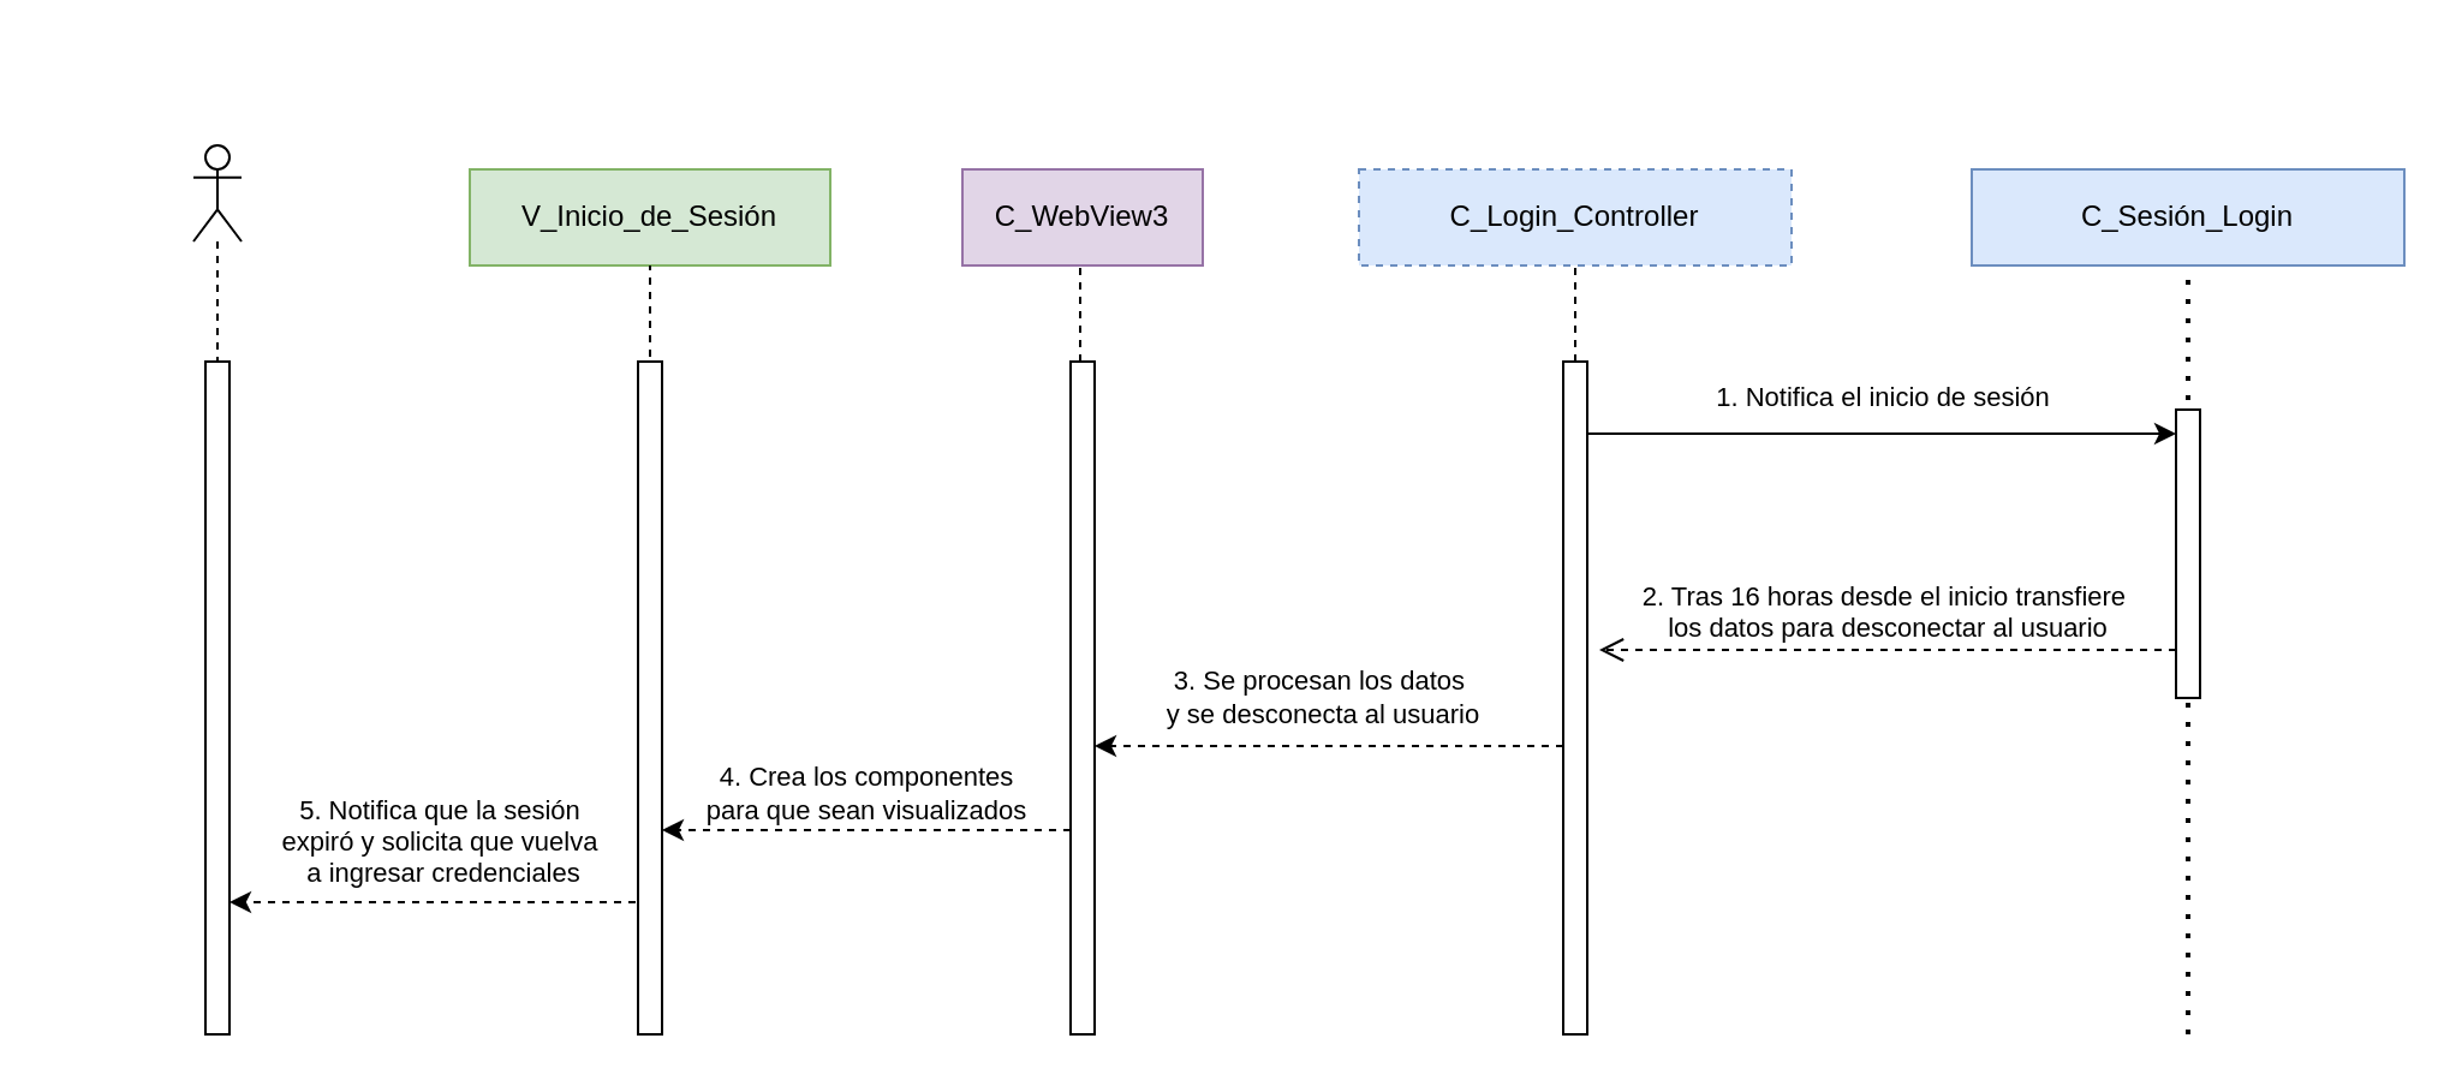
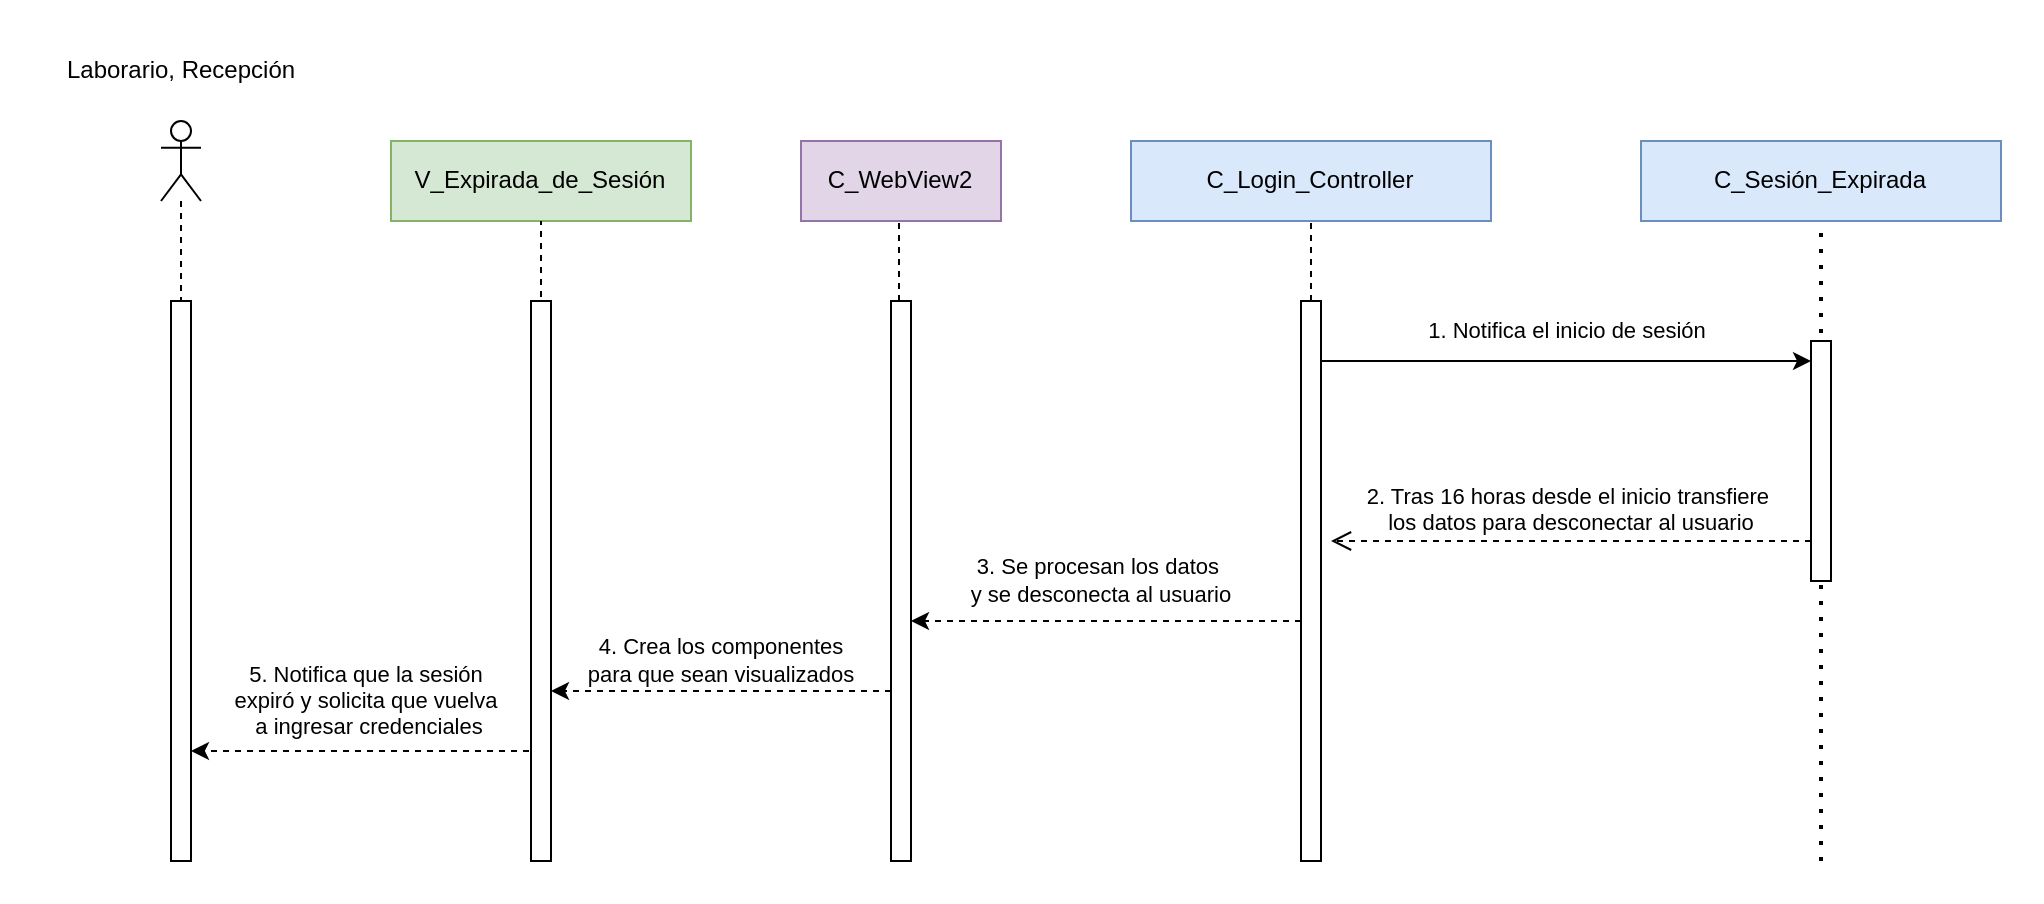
+ <mxCell id="9" value="Laborario, Recepción" style="text;html=1;align=center;verticalAlign=middle;resizable=0;points=[];autosize=1;strokeColor=none;fillColor=none;" vertex="1" parent="1"><mxGeometry x="20" y="20" width="140" height="30" as="geometry" /></mxCell>
- <mxCell id="4" value="V_Inicio_de_Sesión" style="rounded=0;whiteSpace=wrap;html=1;fillColor=#d5e8d4;strokeColor=#82b366;" vertex="1" parent="1"><mxGeometry x="195" y="70" width="150" height="40" as="geometry" /></mxCell>
+ <mxCell id="4" value="V_Expirada_de_Sesión" style="rounded=0;whiteSpace=wrap;html=1;fillColor=#d5e8d4;strokeColor=#82b366;" vertex="1" parent="1"><mxGeometry x="195" y="70" width="150" height="40" as="geometry" /></mxCell>
- <mxCell id="3" value="C_WebView3" style="rounded=0;whiteSpace=wrap;html=1;fillColor=#e1d5e7;strokeColor=#9673a6;" vertex="1" parent="1"><mxGeometry x="400" y="70" width="100" height="40" as="geometry" /></mxCell>
+ <mxCell id="3" value="C_WebView2" style="rounded=0;whiteSpace=wrap;html=1;fillColor=#e1d5e7;strokeColor=#9673a6;" vertex="1" parent="1"><mxGeometry x="400" y="70" width="100" height="40" as="geometry" /></mxCell>
- <mxCell id="7" value="C_Login_Controller" style="rounded=0;whiteSpace=wrap;html=1;fillColor=#dae8fc;strokeColor=#6c8ebf;dashed=1;" vertex="1" parent="1"><mxGeometry x="565" y="70" width="180" height="40" as="geometry" /></mxCell>
+ <mxCell id="7" value="C_Login_Controller" style="rounded=0;whiteSpace=wrap;html=1;fillColor=#dae8fc;strokeColor=#6c8ebf;" vertex="1" parent="1"><mxGeometry x="565" y="70" width="180" height="40" as="geometry" /></mxCell>
- <mxCell id="17" value="&lt;div&gt;C_Sesión_Login&lt;/div&gt;" style="rounded=0;whiteSpace=wrap;html=1;fillColor=#dae8fc;strokeColor=#6c8ebf;" vertex="1" parent="1"><mxGeometry x="820" y="70" width="180" height="40" as="geometry" /></mxCell>
+ <mxCell id="17" value="&lt;div&gt;C_Sesión_Expirada&lt;/div&gt;" style="rounded=0;whiteSpace=wrap;html=1;fillColor=#dae8fc;strokeColor=#6c8ebf;" vertex="1" parent="1"><mxGeometry x="820" y="70" width="180" height="40" as="geometry" /></mxCell>
